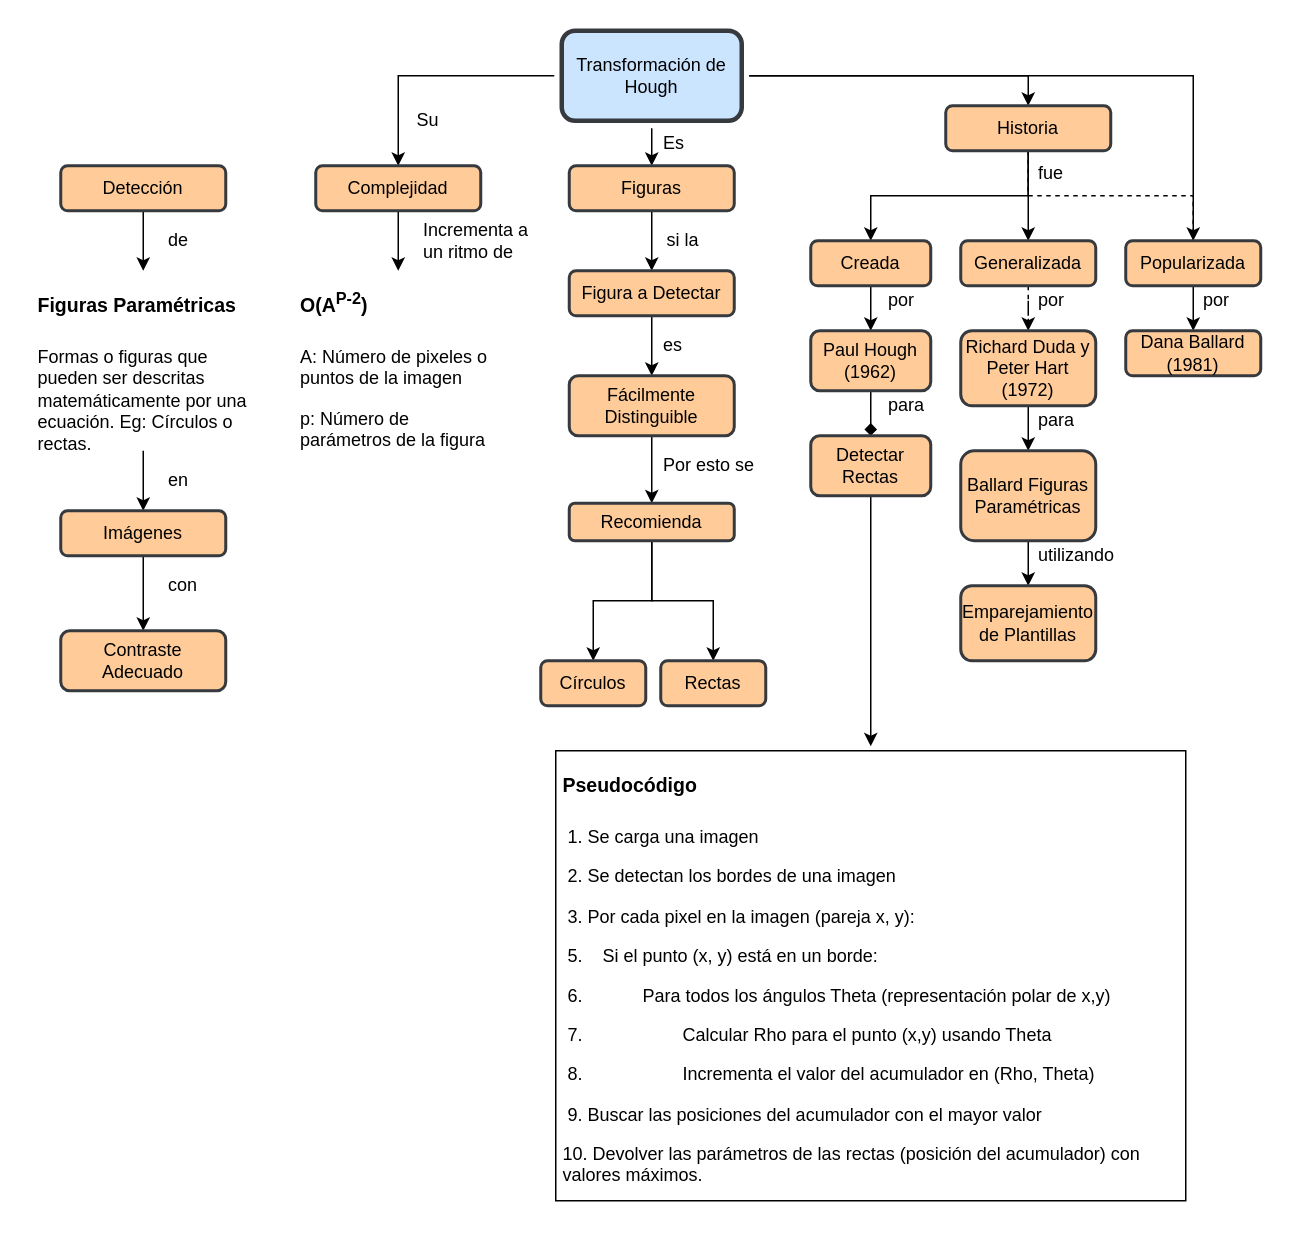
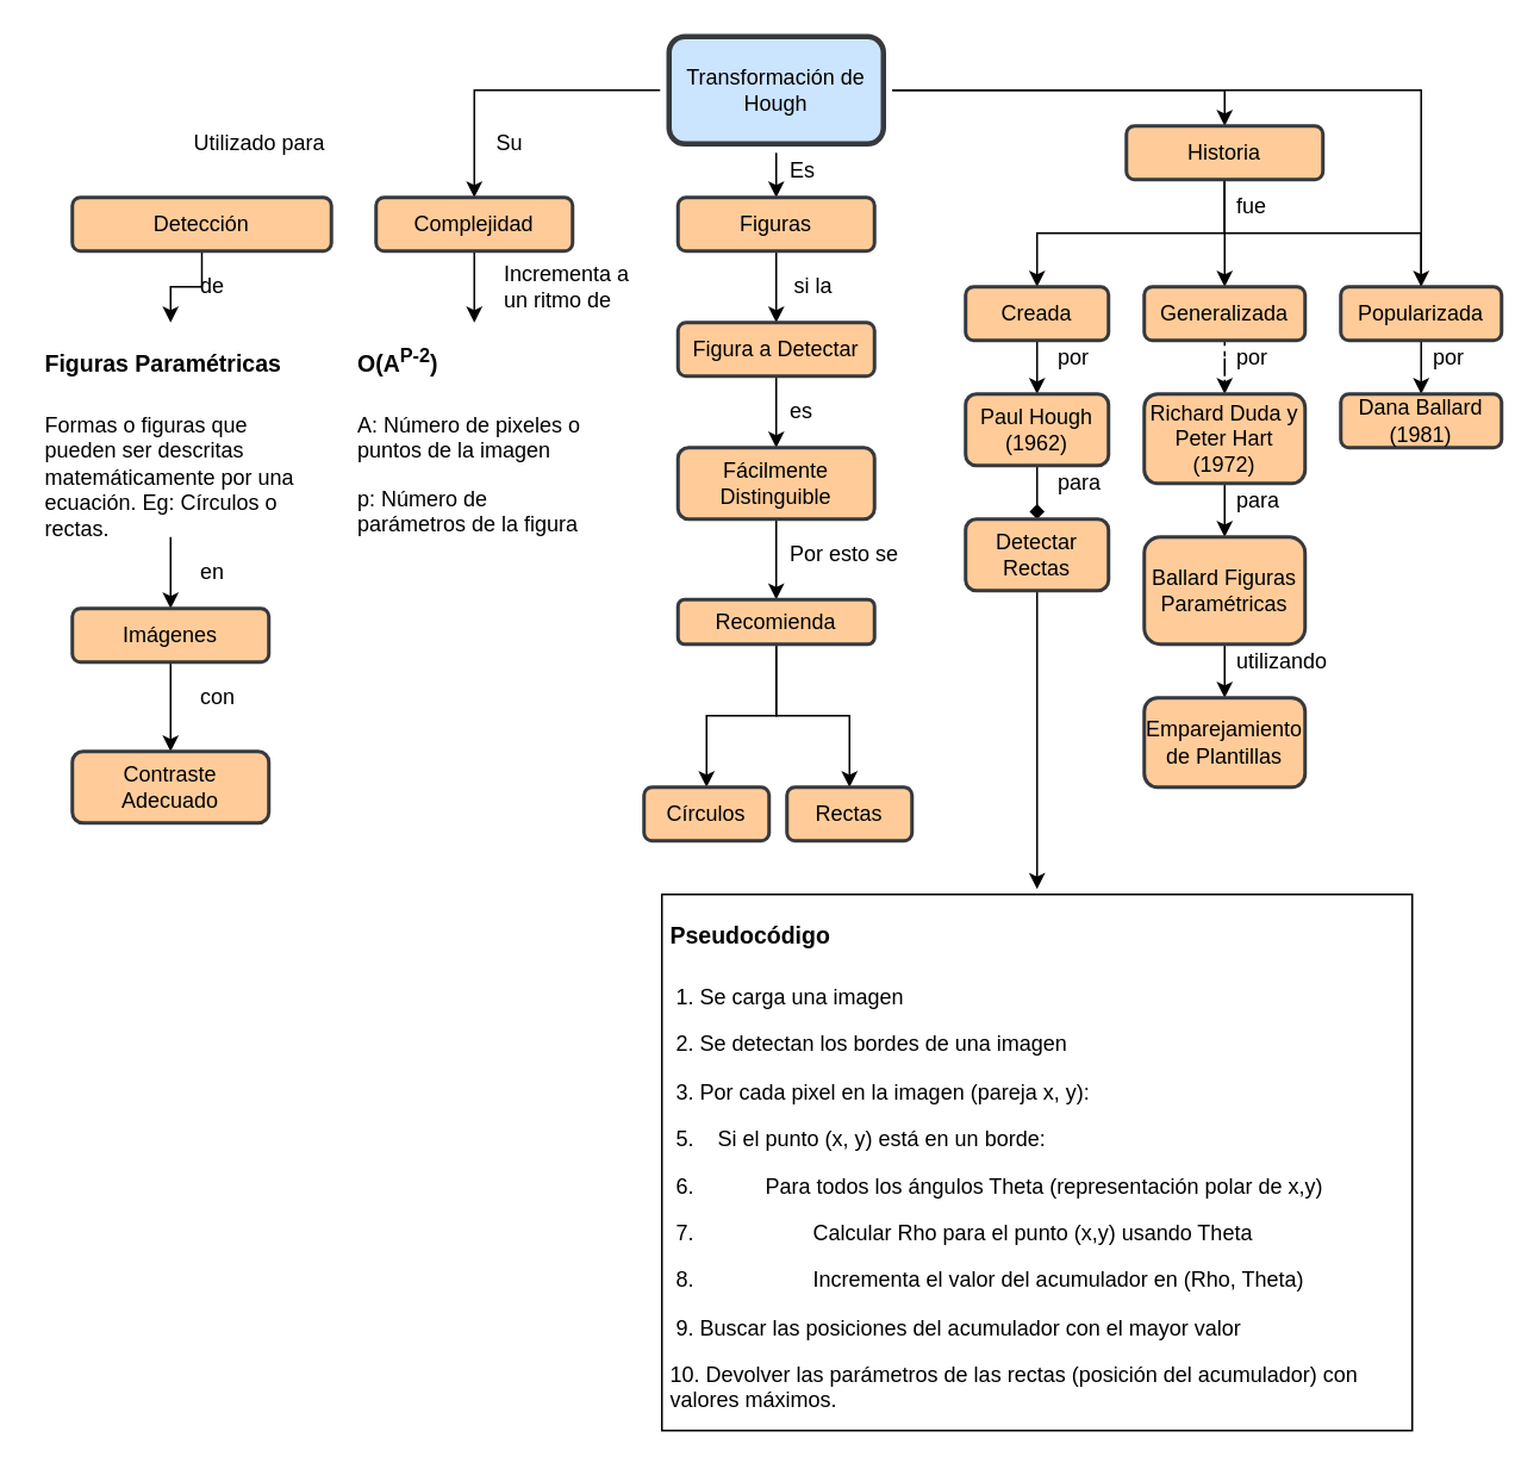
+ <mxCell id="9" value="Utilizado para" style="text;html=1;strokeColor=none;fillColor=none;align=center;verticalAlign=middle;whiteSpace=wrap;rounded=0;" vertex="1" parent="1"><mxGeometry x="100" y="70" width="90" height="20" as="geometry" /></mxCell>
- <mxCell id="8" value="Detección" style="rounded=1;whiteSpace=wrap;html=1;fillColor=#ffcc99;strokeColor=#36393d;strokeWidth=2;" parent="1" vertex="1"><mxGeometry x="40" y="110" width="110" height="30" as="geometry" /></mxCell>
+ <mxCell id="8" value="Detección" style="rounded=1;whiteSpace=wrap;html=1;fillColor=#ffcc99;strokeColor=#36393d;strokeWidth=2;" parent="1" vertex="1"><mxGeometry x="40" y="110" width="145" height="30" as="geometry" /></mxCell>
- <mxCell id="12" style="edgeStyle=orthogonalEdgeStyle;rounded=0;orthogonalLoop=1;jettySize=auto;html=1;entryX=0.5;entryY=0;entryDx=0;entryDy=0;dashed=1;" edge="1" parent="1" source="14" target="20"><mxGeometry relative="1" as="geometry"><Array as="points"><mxPoint x="685" y="130" /><mxPoint x="795" y="130" /></Array></mxGeometry></mxCell>
+ <mxCell id="12" style="edgeStyle=orthogonalEdgeStyle;rounded=0;orthogonalLoop=1;jettySize=auto;html=1;entryX=0.5;entryY=0;entryDx=0;entryDy=0;" edge="1" parent="1" source="14" target="20"><mxGeometry relative="1" as="geometry"><Array as="points"><mxPoint x="685" y="130" /><mxPoint x="795" y="130" /></Array></mxGeometry></mxCell>
